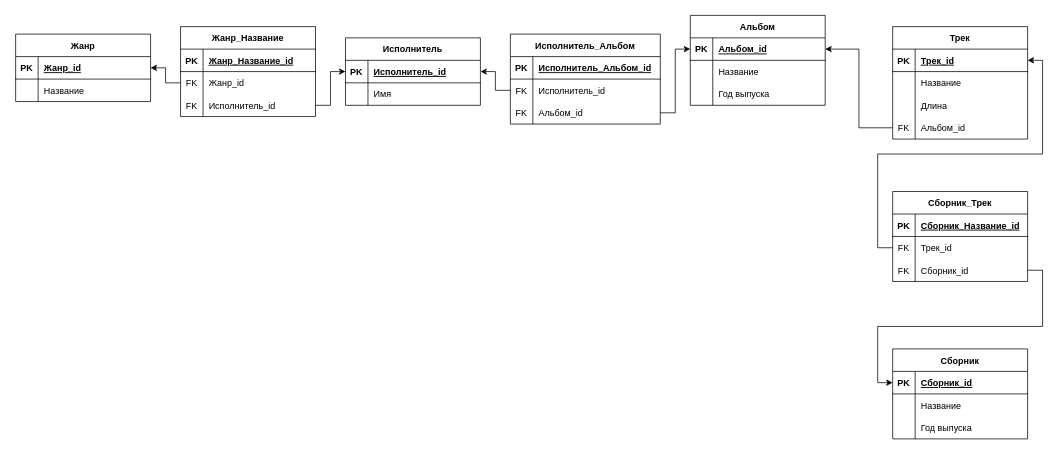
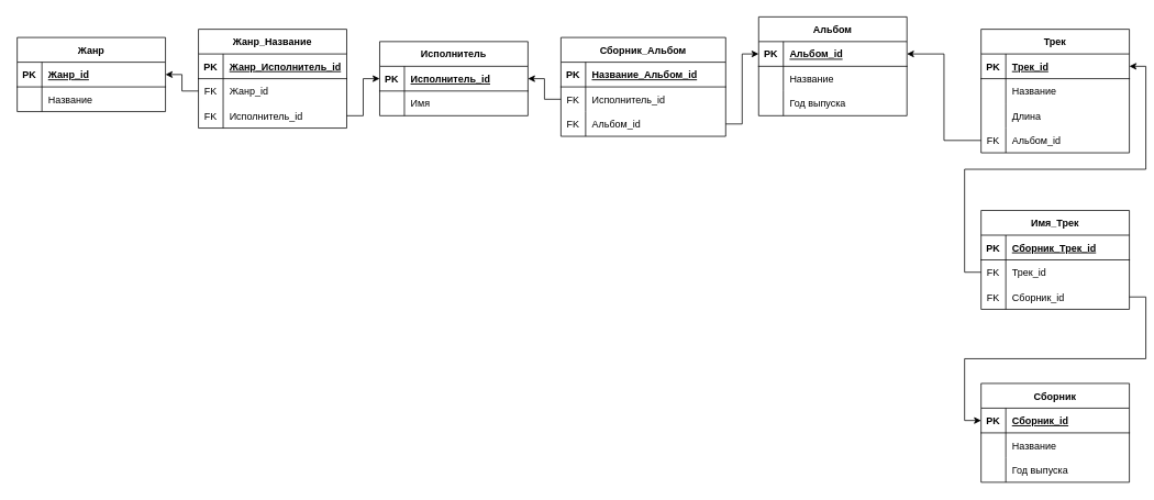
- <mxCell id="52" value="Исполнитель_Альбом" style="shape=table;startSize=30;container=1;collapsible=1;childLayout=tableLayout;fixedRows=1;rowLines=0;fontStyle=1;align=center;resizeLast=1;" parent="1" vertex="1"><mxGeometry x="680" y="45" width="200" height="120" as="geometry" /></mxCell>
+ <mxCell id="52" value="Сборник_Альбом" style="shape=table;startSize=30;container=1;collapsible=1;childLayout=tableLayout;fixedRows=1;rowLines=0;fontStyle=1;align=center;resizeLast=1;" parent="1" vertex="1"><mxGeometry x="680" y="45" width="200" height="120" as="geometry" /></mxCell>
- <mxCell id="43" value="Жанр_Название_id" style="shape=partialRectangle;connectable=0;fillColor=none;top=0;left=0;bottom=0;right=0;align=left;spacingLeft=6;fontStyle=5;overflow=hidden;" parent="41" vertex="1"><mxGeometry x="30" width="150" height="30" as="geometry"><mxRectangle width="150" height="30" as="alternateBounds" /></mxGeometry></mxCell>
+ <mxCell id="43" value="Жанр_Исполнитель_id" style="shape=partialRectangle;connectable=0;fillColor=none;top=0;left=0;bottom=0;right=0;align=left;spacingLeft=6;fontStyle=5;overflow=hidden;" parent="41" vertex="1"><mxGeometry x="30" width="150" height="30" as="geometry"><mxRectangle width="150" height="30" as="alternateBounds" /></mxGeometry></mxCell>
- <mxCell id="55" value="Исполнитель_Альбом_id" style="shape=partialRectangle;connectable=0;fillColor=none;top=0;left=0;bottom=0;right=0;align=left;spacingLeft=6;fontStyle=5;overflow=hidden;" parent="53" vertex="1"><mxGeometry x="30" width="170" height="30" as="geometry"><mxRectangle width="170" height="30" as="alternateBounds" /></mxGeometry></mxCell>
+ <mxCell id="55" value="Название_Альбом_id" style="shape=partialRectangle;connectable=0;fillColor=none;top=0;left=0;bottom=0;right=0;align=left;spacingLeft=6;fontStyle=5;overflow=hidden;" parent="53" vertex="1"><mxGeometry x="30" width="170" height="30" as="geometry"><mxRectangle width="170" height="30" as="alternateBounds" /></mxGeometry></mxCell>
- <mxCell id="74" value="Сборник_Трек" style="shape=table;startSize=30;container=1;collapsible=1;childLayout=tableLayout;fixedRows=1;rowLines=0;fontStyle=1;align=center;resizeLast=1;" vertex="1" parent="1"><mxGeometry x="1190" y="255" width="180" height="120" as="geometry" /></mxCell>
+ <mxCell id="74" value="Имя_Трек" style="shape=table;startSize=30;container=1;collapsible=1;childLayout=tableLayout;fixedRows=1;rowLines=0;fontStyle=1;align=center;resizeLast=1;" vertex="1" parent="1"><mxGeometry x="1190" y="255" width="180" height="120" as="geometry" /></mxCell>
- <mxCell id="77" value="Сборник_Название_id" style="shape=partialRectangle;connectable=0;fillColor=none;top=0;left=0;bottom=0;right=0;align=left;spacingLeft=6;fontStyle=5;overflow=hidden;" vertex="1" parent="75"><mxGeometry x="30" width="150" height="30" as="geometry"><mxRectangle width="150" height="30" as="alternateBounds" /></mxGeometry></mxCell>
+ <mxCell id="77" value="Сборник_Трек_id" style="shape=partialRectangle;connectable=0;fillColor=none;top=0;left=0;bottom=0;right=0;align=left;spacingLeft=6;fontStyle=5;overflow=hidden;" vertex="1" parent="75"><mxGeometry x="30" width="150" height="30" as="geometry"><mxRectangle width="150" height="30" as="alternateBounds" /></mxGeometry></mxCell>
